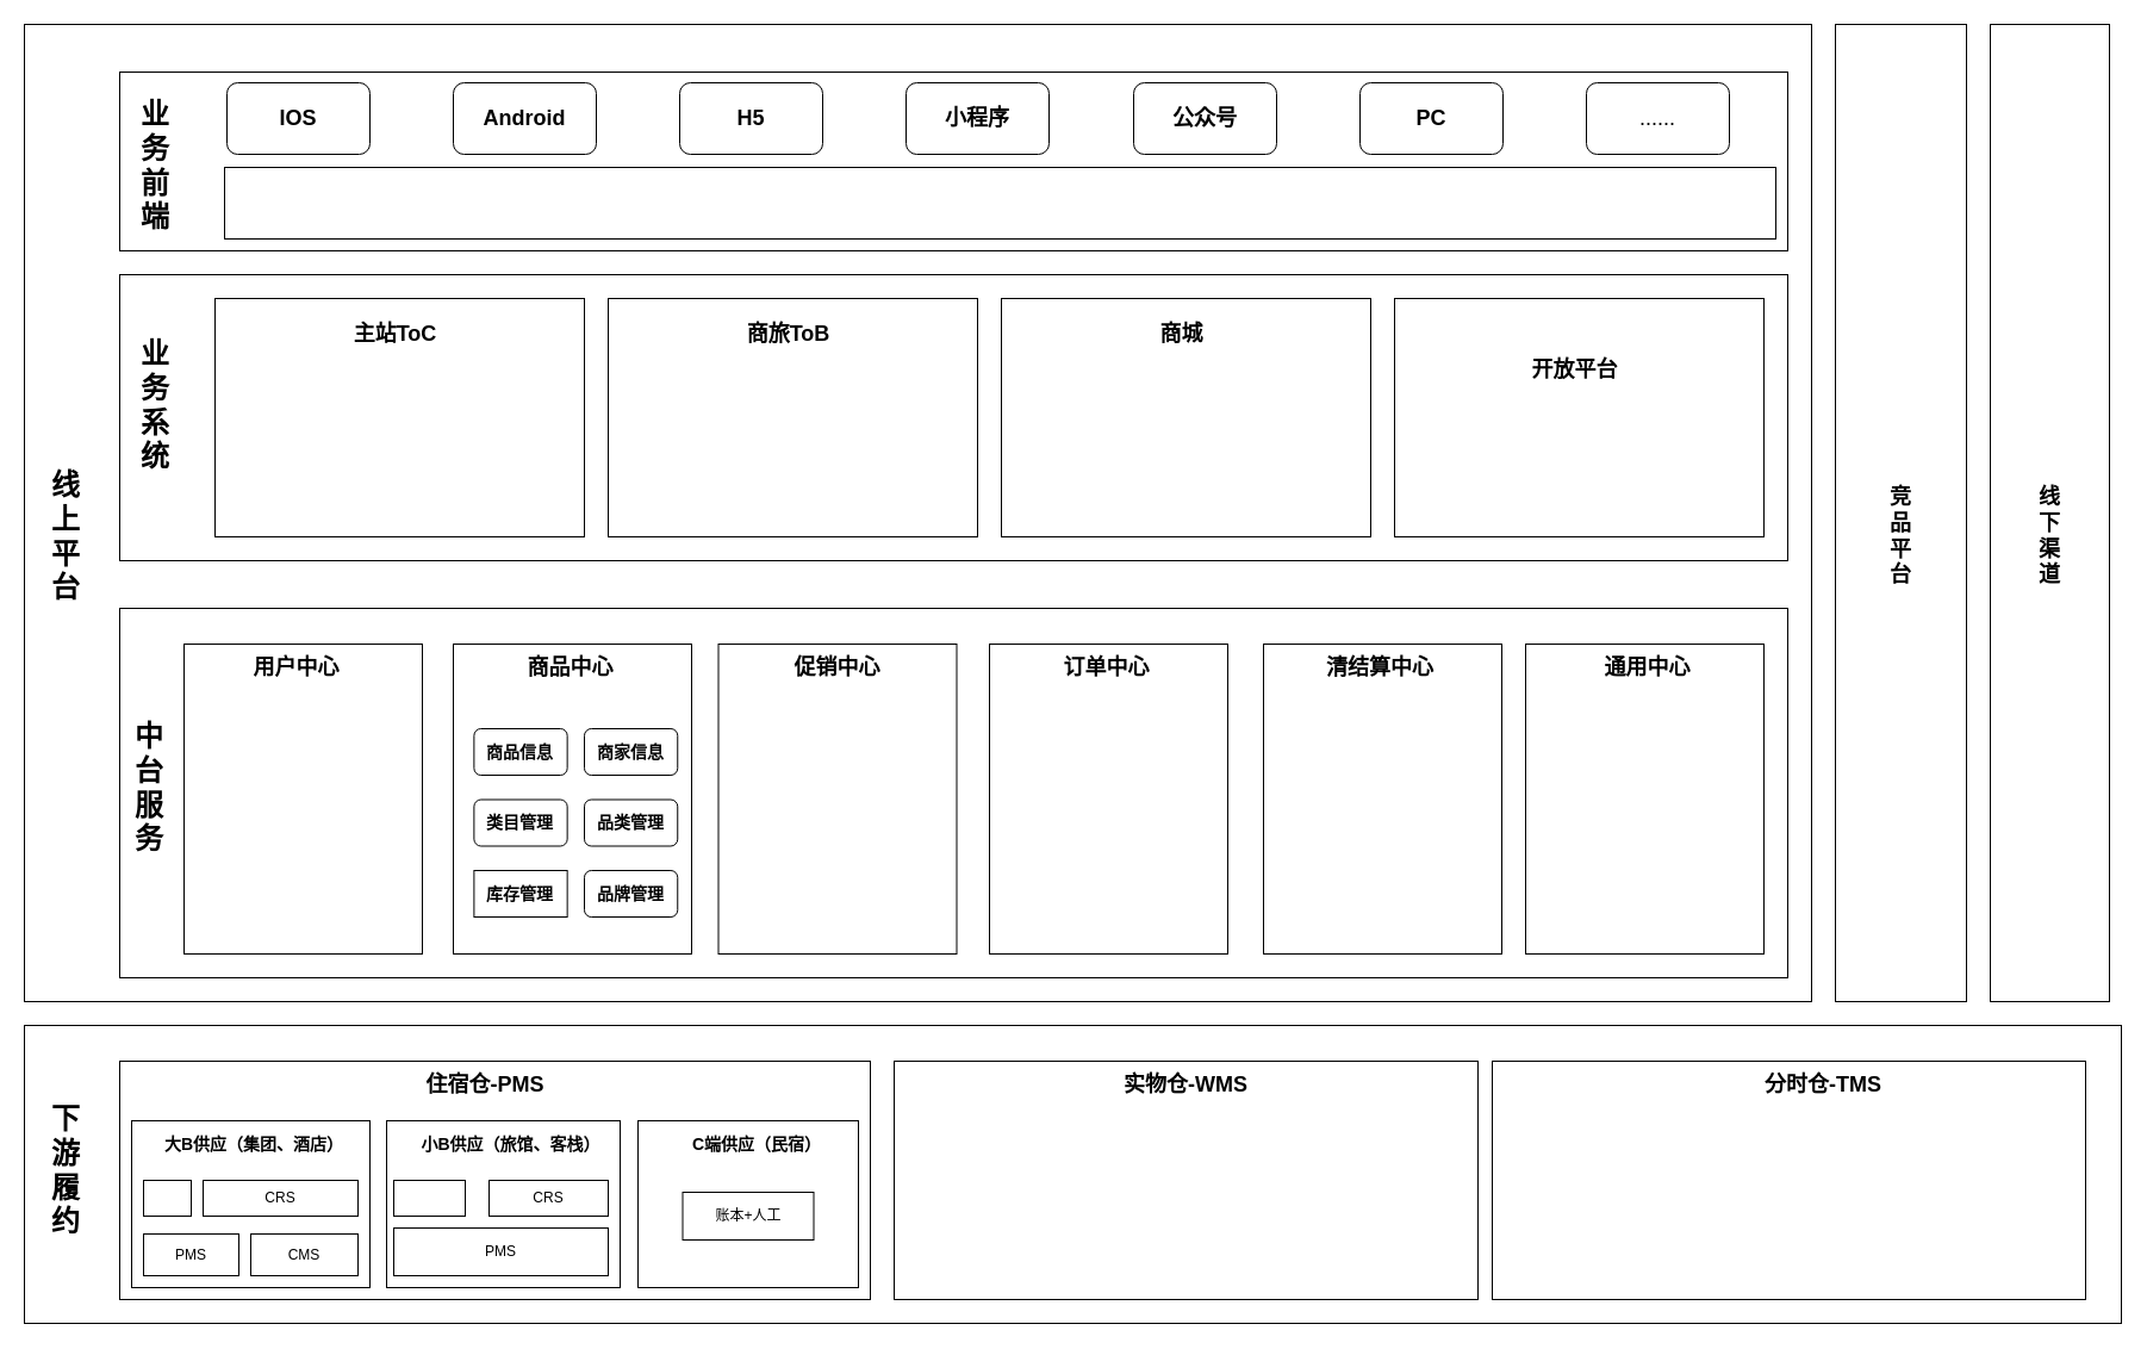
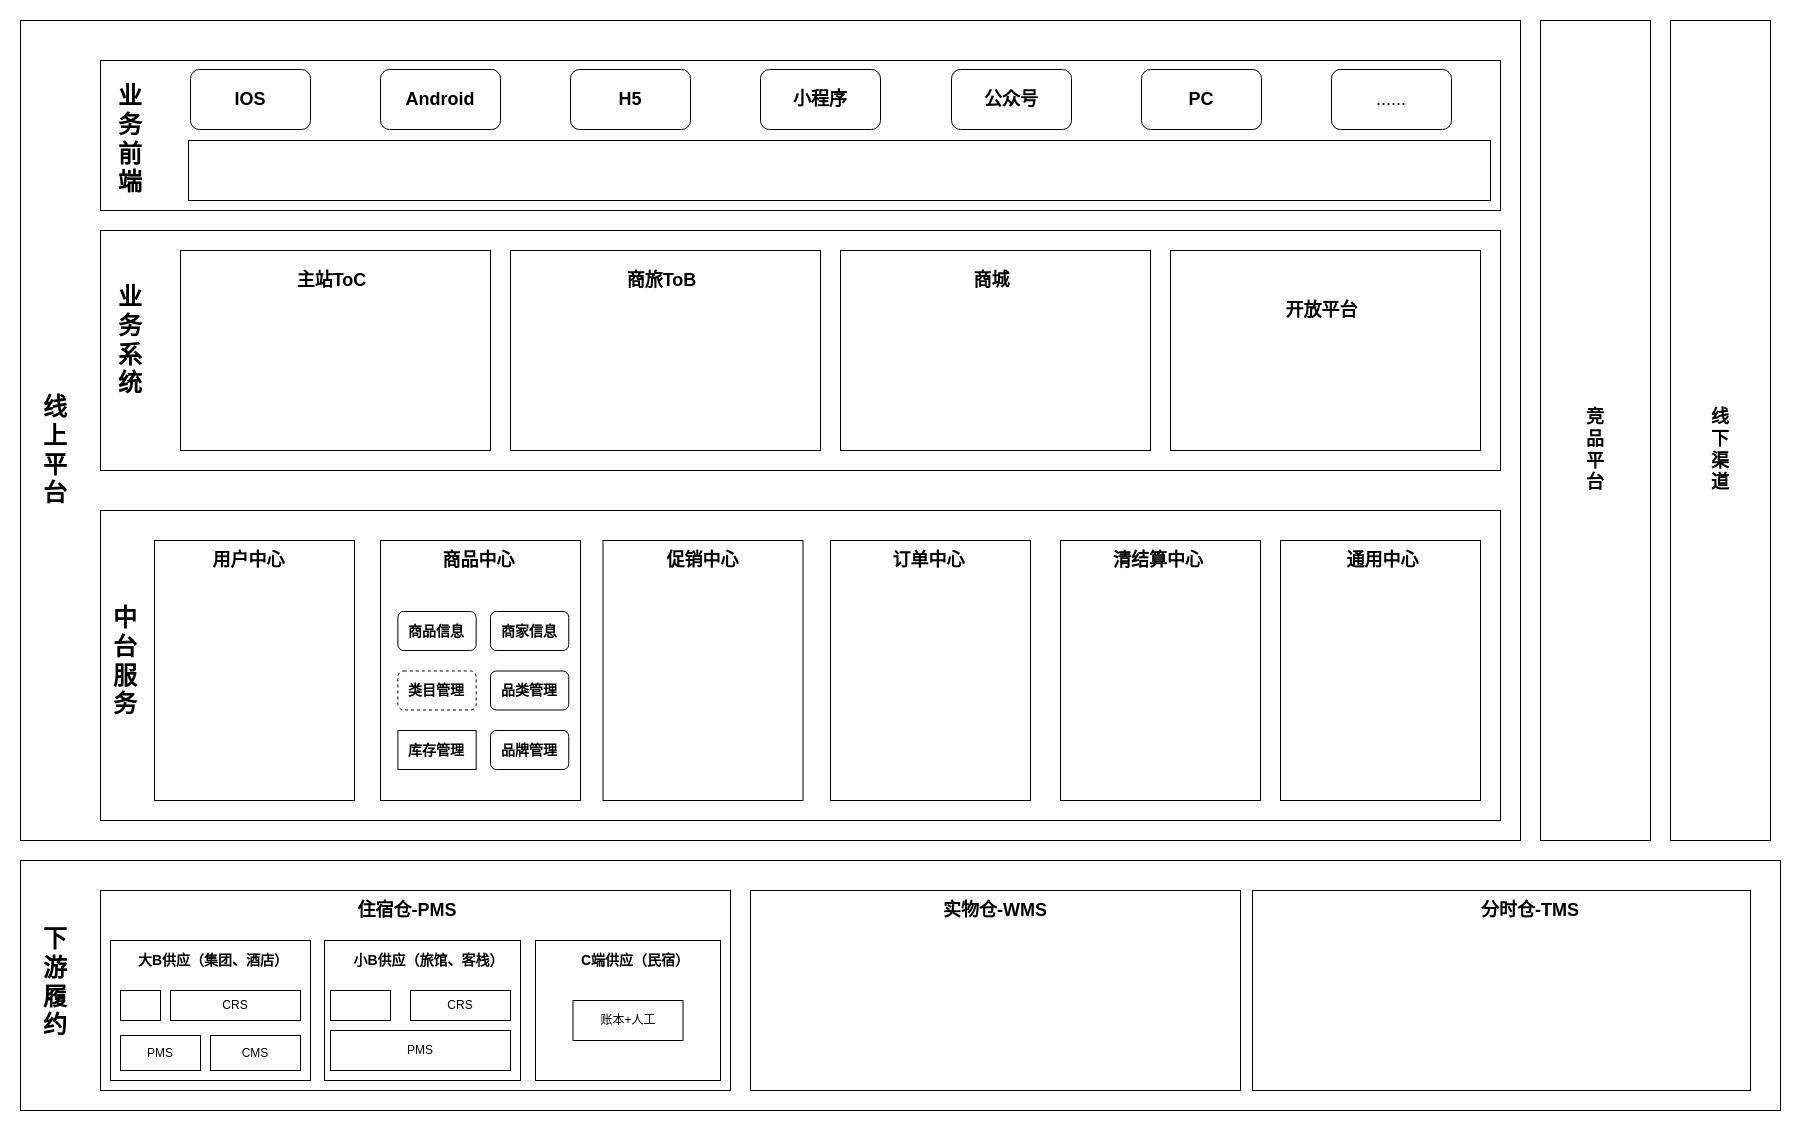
- <mxCell id="50" value="&lt;span style=&quot;font-size: 14px&quot;&gt;&lt;b&gt;类目管理&lt;/b&gt;&lt;/span&gt;" style="rounded=1;whiteSpace=wrap;html=1;gradientColor=#ffffff;" parent="45" vertex="1"><mxGeometry x="17.391" y="130.5" width="78.261" height="39" as="geometry" /></mxCell>
+ <mxCell id="50" value="&lt;span style=&quot;font-size: 14px&quot;&gt;&lt;b&gt;类目管理&lt;/b&gt;&lt;/span&gt;" style="rounded=1;whiteSpace=wrap;html=1;gradientColor=#ffffff;dashed=1;" parent="45" vertex="1"><mxGeometry x="17.391" y="130.5" width="78.261" height="39" as="geometry" /></mxCell>
